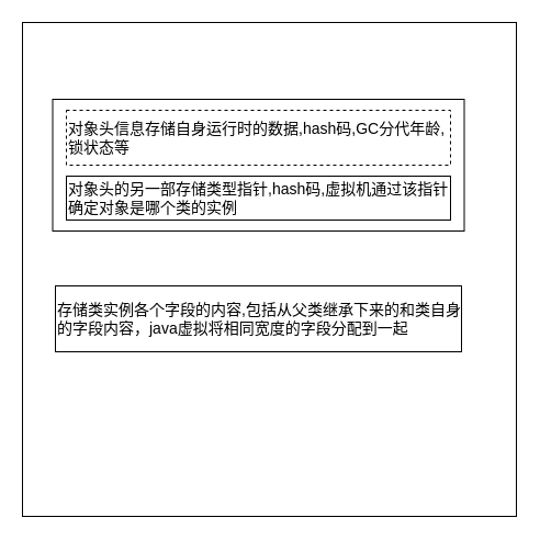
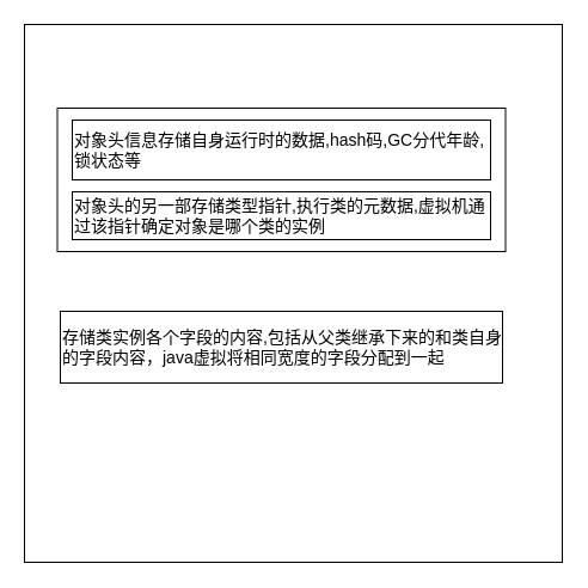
- <mxCell id="5" value="对象头信息存储自身运行时的数据,hash码,GC分代年龄,锁状态等&lt;div style=&quot;text-align: justify&quot;&gt;&lt;/div&gt;" style="rounded=0;whiteSpace=wrap;html=1;fontSize=14;align=left;dashed=1;" vertex="1" parent="1"><mxGeometry x="60" y="100" width="350" height="50" as="geometry" /></mxCell>
+ <mxCell id="5" value="对象头信息存储自身运行时的数据,hash码,GC分代年龄,锁状态等&lt;div style=&quot;text-align: justify&quot;&gt;&lt;/div&gt;" style="rounded=0;whiteSpace=wrap;html=1;fontSize=14;align=left;" vertex="1" parent="1"><mxGeometry x="60" y="100" width="350" height="50" as="geometry" /></mxCell>
- <mxCell id="6" value="对象头的另一部存储类型指针,hash码,虚拟机通过该指针确定对象是哪个类的实例&lt;div&gt;&lt;/div&gt;" style="rounded=0;whiteSpace=wrap;html=1;fontSize=14;align=left;" vertex="1" parent="1"><mxGeometry x="60" y="160" width="350" height="40" as="geometry" /></mxCell>
+ <mxCell id="6" value="对象头的另一部存储类型指针,执行类的元数据,虚拟机通过该指针确定对象是哪个类的实例&lt;div&gt;&lt;/div&gt;" style="rounded=0;whiteSpace=wrap;html=1;fontSize=14;align=left;" vertex="1" parent="1"><mxGeometry x="60" y="160" width="350" height="40" as="geometry" /></mxCell>
